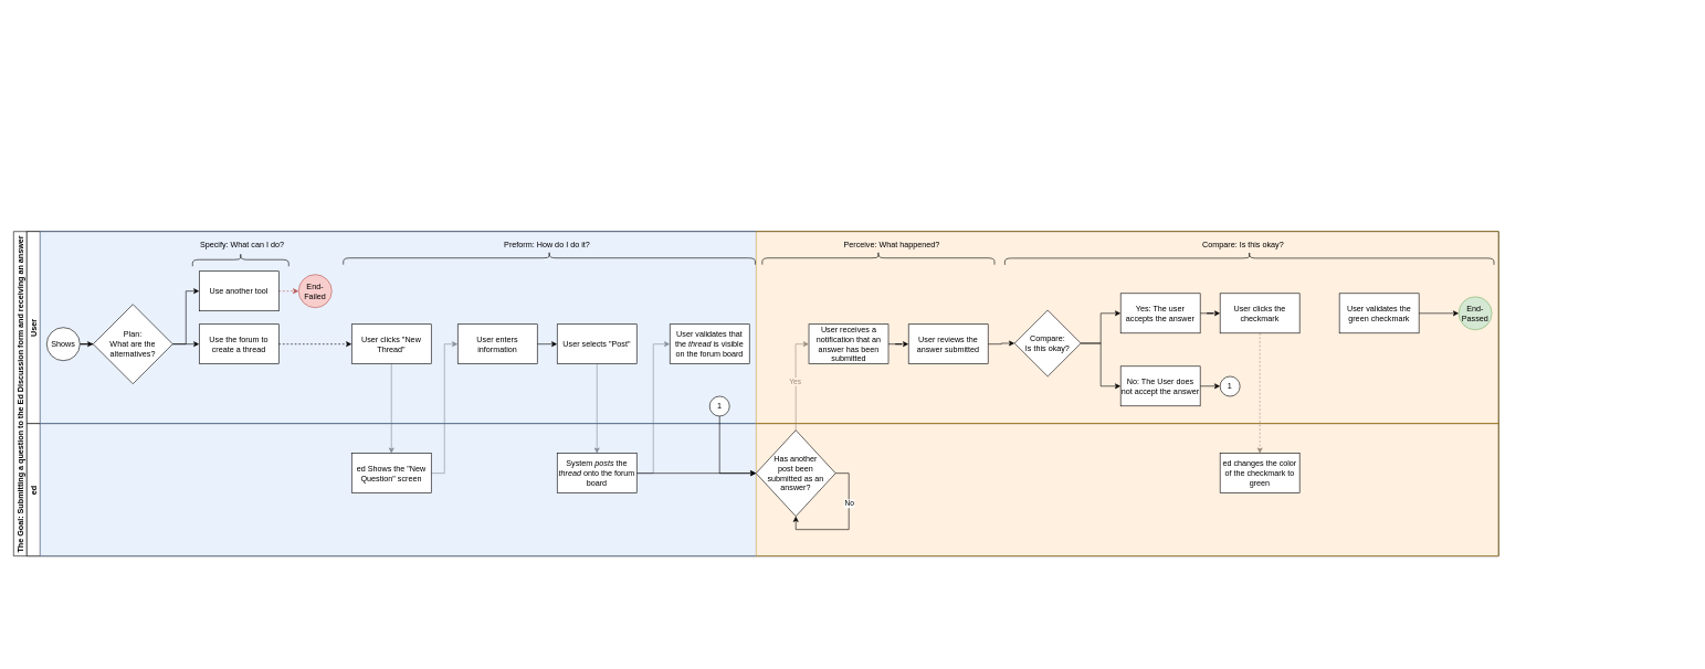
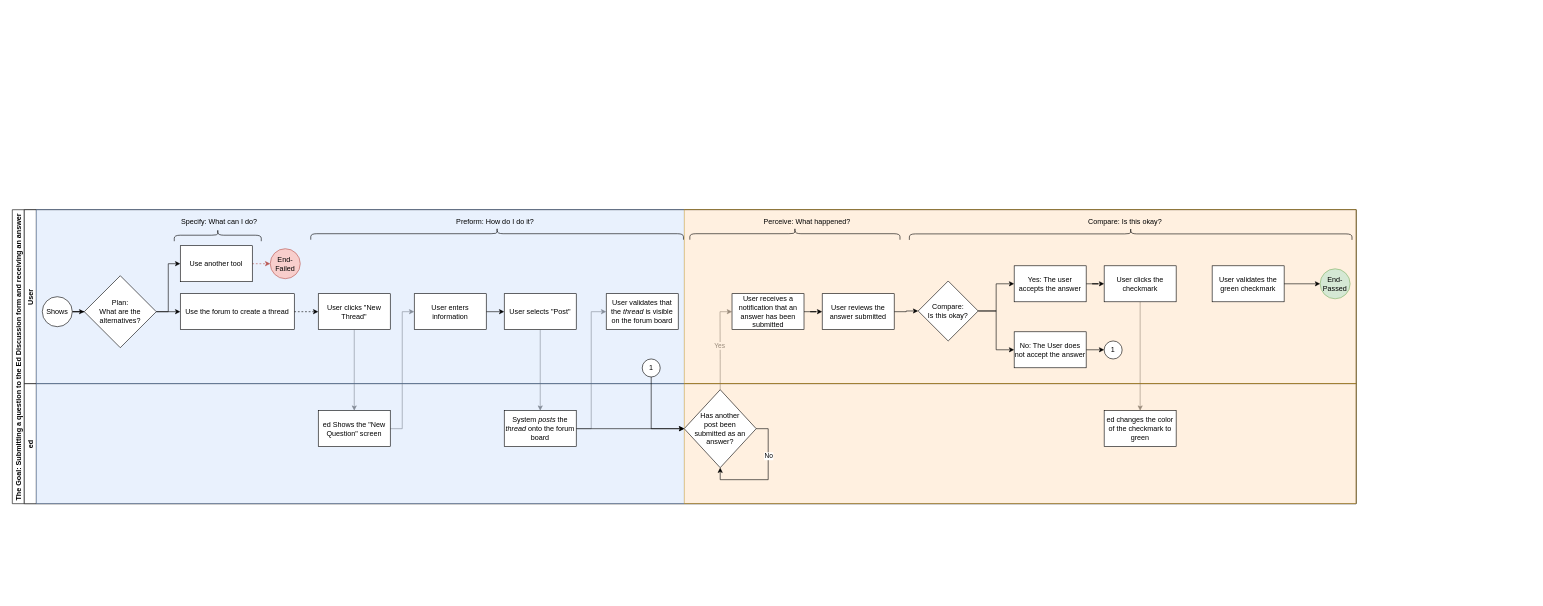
- <mxCell id="20" value="Use the forum to create a thread" style="rounded=0;whiteSpace=wrap;html=1;" vertex="1" parent="11"><mxGeometry x="260" y="140" width="120" height="60" as="geometry" /></mxCell>
+ <mxCell id="20" value="Use the forum to create a thread" style="rounded=0;whiteSpace=wrap;html=1;" vertex="1" parent="11"><mxGeometry x="260" y="140" width="190" height="60" as="geometry" /></mxCell>
- <mxCell id="10" style="edgeStyle=orthogonalEdgeStyle;rounded=0;orthogonalLoop=1;jettySize=auto;html=1;exitX=0.5;exitY=1;exitDx=0;exitDy=0;entryX=0.5;entryY=0;entryDx=0;entryDy=0;dashed=1;" edge="1" parent="3" source="43" target="61"><mxGeometry relative="1" as="geometry" /></mxCell>
+ <mxCell id="10" style="edgeStyle=orthogonalEdgeStyle;rounded=0;orthogonalLoop=1;jettySize=auto;html=1;exitX=0.5;exitY=1;exitDx=0;exitDy=0;entryX=0.5;entryY=0;entryDx=0;entryDy=0;" edge="1" parent="3" source="43" target="61"><mxGeometry relative="1" as="geometry" /></mxCell>
